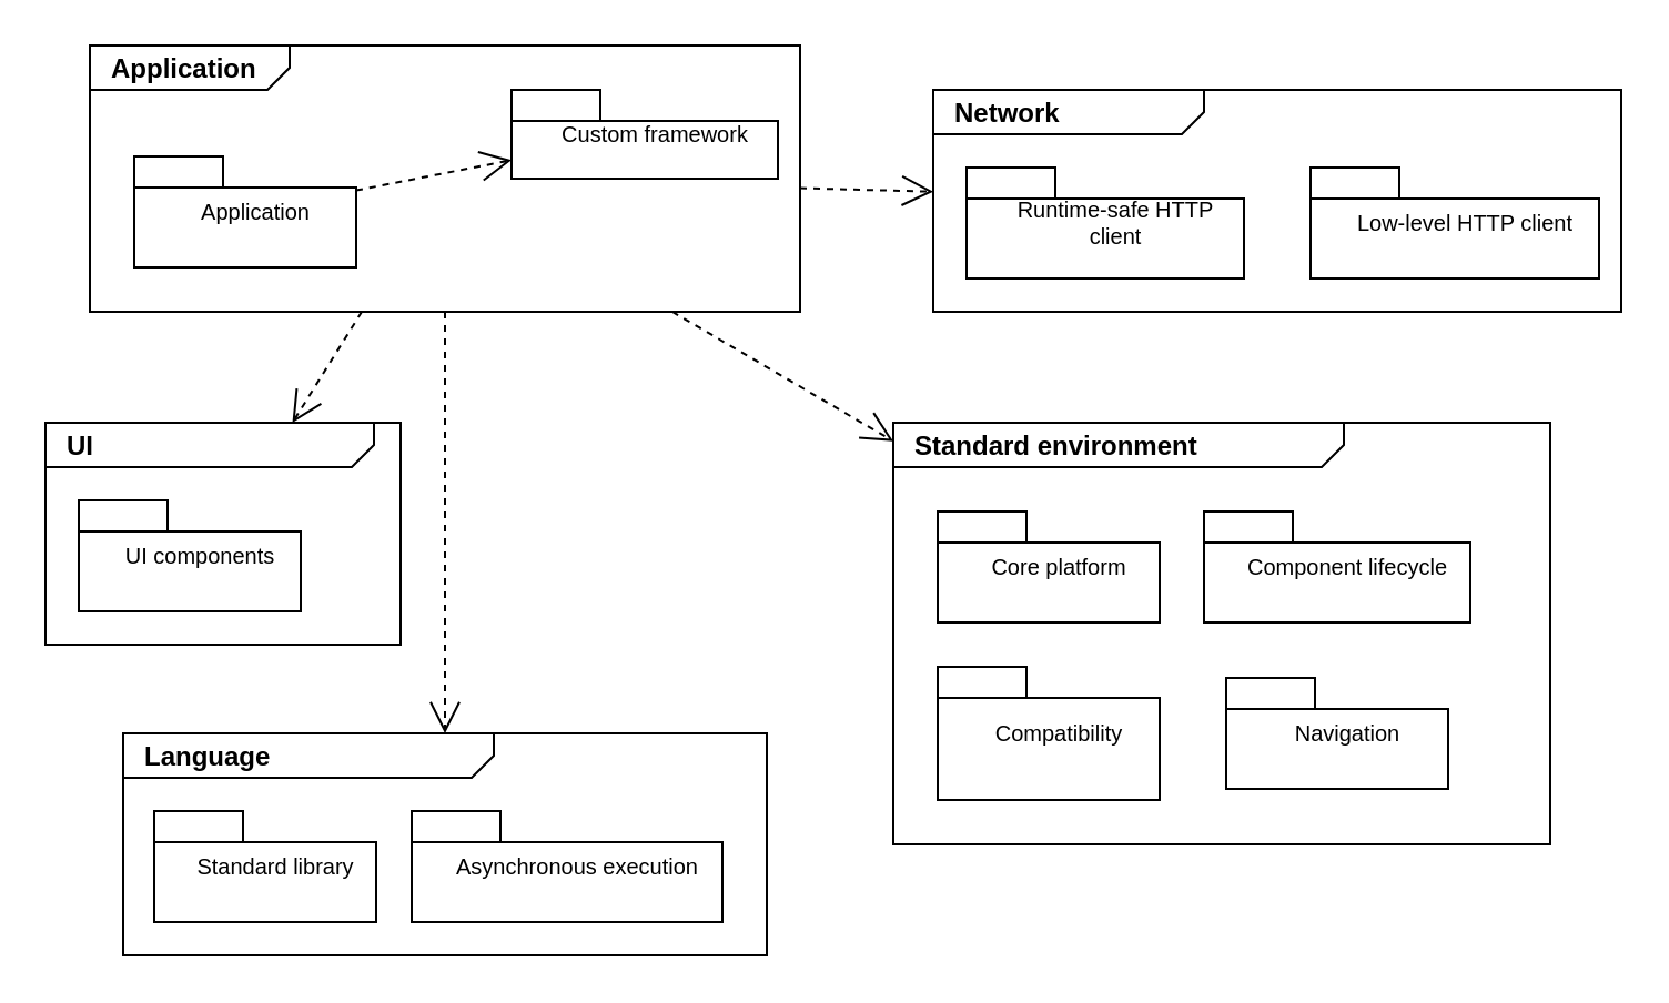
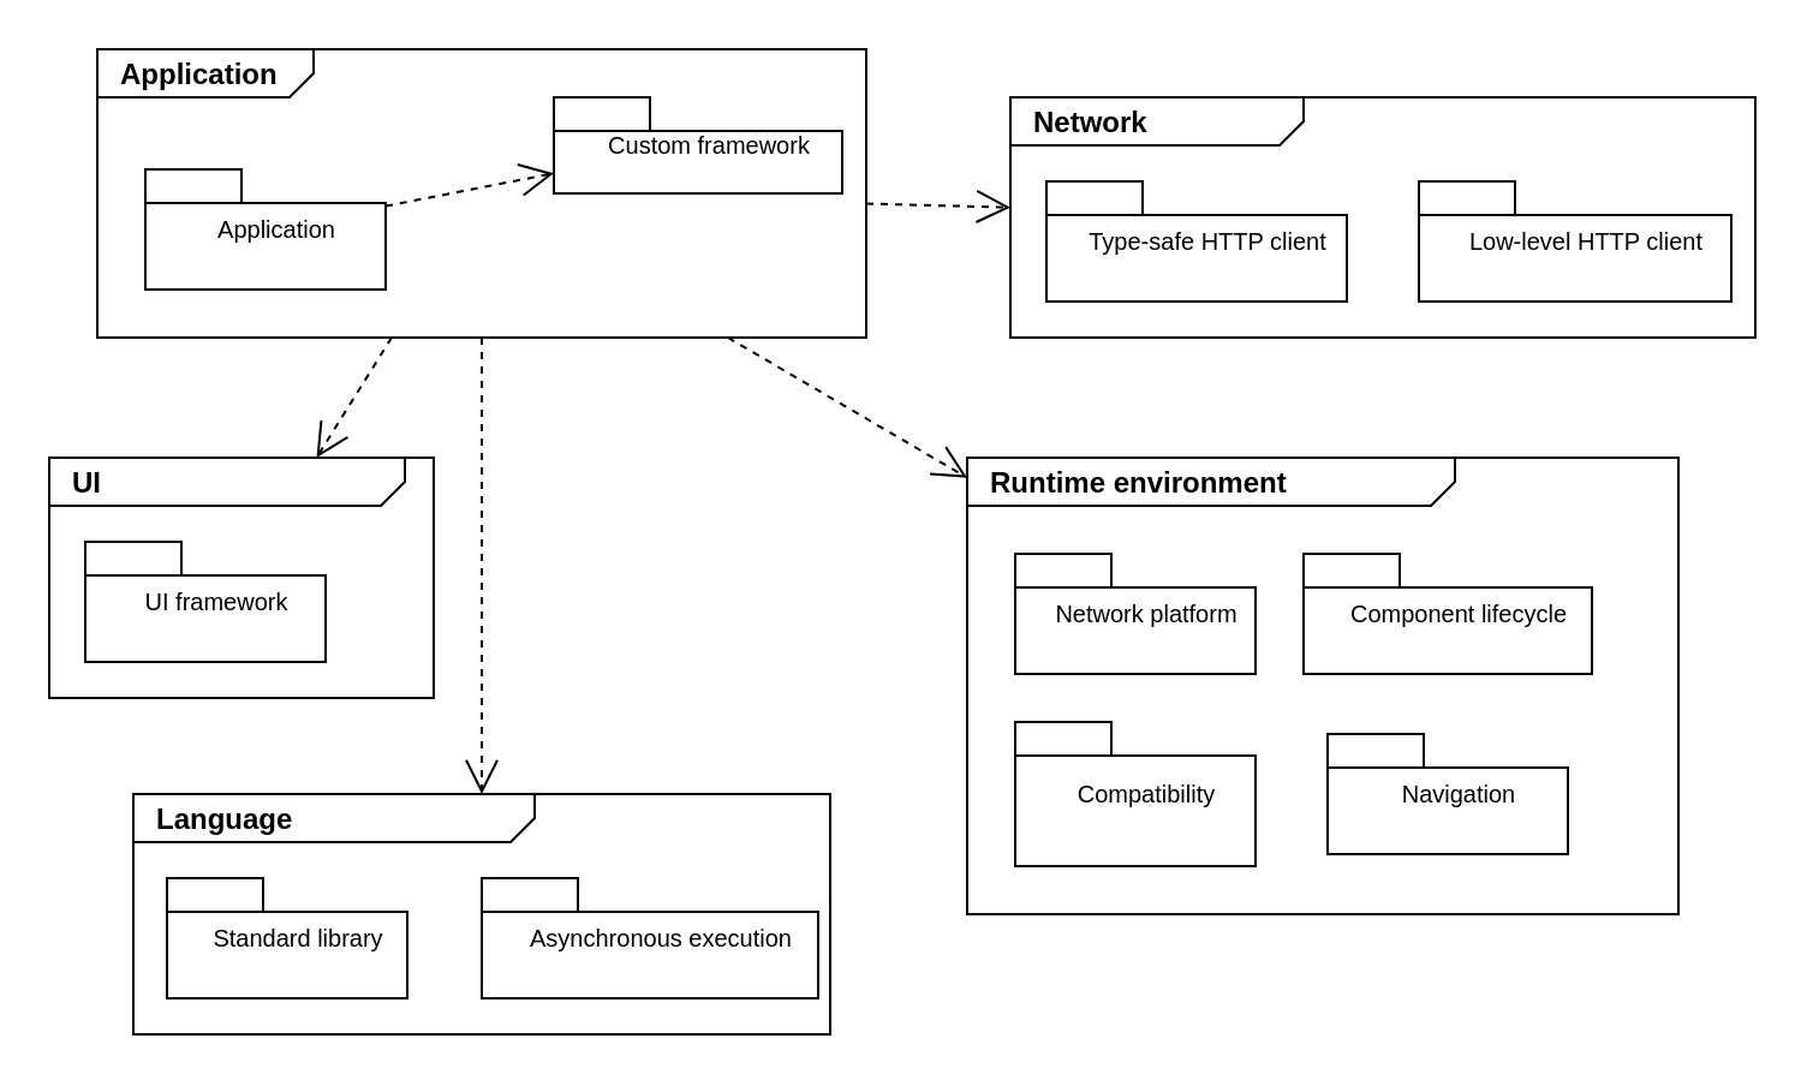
- <mxCell id="14" value="Runtime-safe HTTP client" style="strokeColor=inherit;fillColor=inherit;gradientColor=inherit;shape=folder;spacingLeft=10;tabWidth=40;tabHeight=14;tabPosition=left;fontSize=10;html=1;whiteSpace=wrap;" parent="13" vertex="1"><mxGeometry x="15" y="35" width="125" height="50" as="geometry" /></mxCell>
+ <mxCell id="14" value="Type-safe HTTP client" style="strokeColor=inherit;fillColor=inherit;gradientColor=inherit;shape=folder;spacingLeft=10;tabWidth=40;tabHeight=14;tabPosition=left;fontSize=10;html=1;whiteSpace=wrap;" parent="13" vertex="1"><mxGeometry x="15" y="35" width="125" height="50" as="geometry" /></mxCell>
- <mxCell id="6" value="&lt;p style=&quot;margin: 0px ; margin-top: 4px ; margin-left: 10px ; text-align: left&quot;&gt;&lt;b&gt;Standard environment&lt;/b&gt;&lt;/p&gt;" style="html=1;shape=mxgraph.sysml.package;xSize=90;align=left;spacingLeft=10;overflow=fill;strokeWidth=1;recursiveResize=0;labelX=203.33;" parent="1" vertex="1"><mxGeometry x="402" y="190" width="296" height="190" as="geometry" /></mxCell>
+ <mxCell id="6" value="&lt;p style=&quot;margin: 0px ; margin-top: 4px ; margin-left: 10px ; text-align: left&quot;&gt;&lt;b&gt;Runtime environment&lt;/b&gt;&lt;/p&gt;" style="html=1;shape=mxgraph.sysml.package;xSize=90;align=left;spacingLeft=10;overflow=fill;strokeWidth=1;recursiveResize=0;labelX=203.33;" parent="1" vertex="1"><mxGeometry x="402" y="190" width="296" height="190" as="geometry" /></mxCell>
- <mxCell id="12" value="UI components" style="strokeColor=inherit;fillColor=inherit;gradientColor=inherit;shape=folder;spacingLeft=10;tabWidth=40;tabHeight=14;tabPosition=left;fontSize=10;html=1;whiteSpace=wrap;" parent="11" vertex="1"><mxGeometry x="15" y="35" width="100" height="50" as="geometry" /></mxCell>
+ <mxCell id="12" value="UI framework" style="strokeColor=inherit;fillColor=inherit;gradientColor=inherit;shape=folder;spacingLeft=10;tabWidth=40;tabHeight=14;tabPosition=left;fontSize=10;html=1;whiteSpace=wrap;" parent="11" vertex="1"><mxGeometry x="15" y="35" width="100" height="50" as="geometry" /></mxCell>
- <mxCell id="10" value="Core platform" style="strokeColor=inherit;fillColor=inherit;gradientColor=inherit;shape=folder;spacingLeft=10;tabWidth=40;tabHeight=14;tabPosition=left;fontSize=10;html=1;whiteSpace=wrap;" parent="6" vertex="1"><mxGeometry x="20" y="40" width="100" height="50" as="geometry" /></mxCell>
+ <mxCell id="10" value="Network platform" style="strokeColor=inherit;fillColor=inherit;gradientColor=inherit;shape=folder;spacingLeft=10;tabWidth=40;tabHeight=14;tabPosition=left;fontSize=10;html=1;whiteSpace=wrap;" parent="6" vertex="1"><mxGeometry x="20" y="40" width="100" height="50" as="geometry" /></mxCell>
- <mxCell id="18" value="Asynchronous execution" style="strokeColor=inherit;fillColor=inherit;gradientColor=inherit;shape=folder;spacingLeft=10;tabWidth=40;tabHeight=14;tabPosition=left;fontSize=10;html=1;whiteSpace=wrap;" parent="16" vertex="1"><mxGeometry x="130" y="35" width="140" height="50" as="geometry" /></mxCell>
+ <mxCell id="18" value="Asynchronous execution" style="strokeColor=inherit;fillColor=inherit;gradientColor=inherit;shape=folder;spacingLeft=10;tabWidth=40;tabHeight=14;tabPosition=left;fontSize=10;html=1;whiteSpace=wrap;" parent="16" vertex="1"><mxGeometry x="145" y="35" width="140" height="50" as="geometry" /></mxCell>
